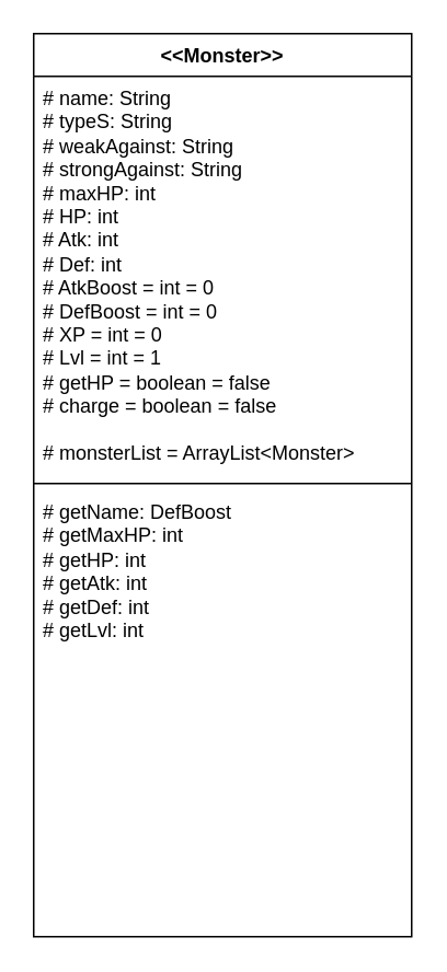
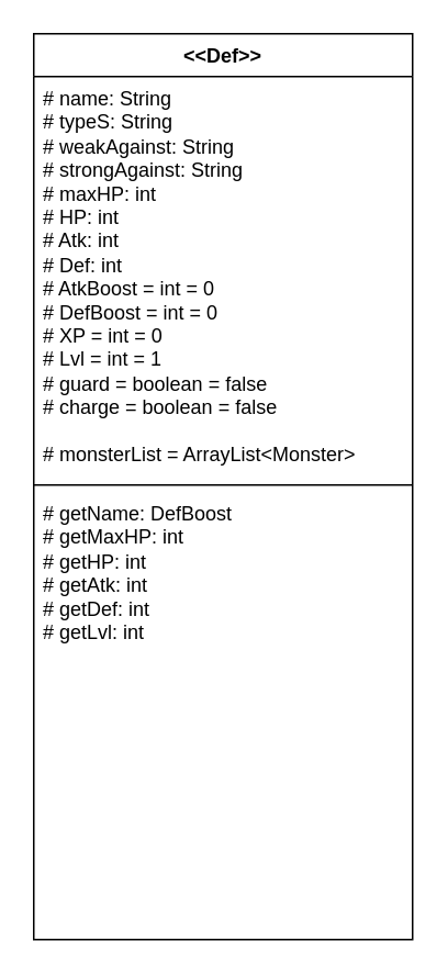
- <mxCell id="2" value="&amp;lt;&amp;lt;Monster&amp;gt;&amp;gt;" style="swimlane;fontStyle=1;align=center;verticalAlign=top;childLayout=stackLayout;horizontal=1;startSize=26;horizontalStack=0;resizeParent=1;resizeParentMax=0;resizeLast=0;collapsible=1;marginBottom=0;whiteSpace=wrap;html=1;" parent="1" vertex="1"><mxGeometry x="20" y="20" width="230" height="550" as="geometry" /></mxCell>
+ <mxCell id="2" value="&amp;lt;&amp;lt;Def&amp;gt;&amp;gt;" style="swimlane;fontStyle=1;align=center;verticalAlign=top;childLayout=stackLayout;horizontal=1;startSize=26;horizontalStack=0;resizeParent=1;resizeParentMax=0;resizeLast=0;collapsible=1;marginBottom=0;whiteSpace=wrap;html=1;" parent="1" vertex="1"><mxGeometry x="20" y="20" width="230" height="550" as="geometry" /></mxCell>
- <mxCell id="3" value="# name: String&lt;br&gt;# typeS: String&lt;br&gt;# weakAgainst: String&lt;br&gt;# strongAgainst: String&lt;br&gt;# maxHP: int&lt;br&gt;# HP: int&lt;br&gt;# Atk: int&lt;br&gt;# Def: int&lt;br&gt;# AtkBoost = int = 0&lt;br&gt;# DefBoost = int = 0&lt;br&gt;# XP = int = 0&lt;br&gt;# Lvl = int = 1&lt;br&gt;# getHP = boolean = false&lt;br&gt;# charge = boolean = false&lt;br&gt;&lt;br&gt;# monsterList = ArrayList&amp;lt;Monster&amp;gt;" style="text;strokeColor=none;fillColor=none;align=left;verticalAlign=top;spacingLeft=4;spacingRight=4;overflow=hidden;rotatable=0;points=[[0,0.5],[1,0.5]];portConstraint=eastwest;whiteSpace=wrap;html=1;" parent="2" vertex="1"><mxGeometry y="26" width="230" height="244" as="geometry" /></mxCell>
+ <mxCell id="3" value="# name: String&lt;br&gt;# typeS: String&lt;br&gt;# weakAgainst: String&lt;br&gt;# strongAgainst: String&lt;br&gt;# maxHP: int&lt;br&gt;# HP: int&lt;br&gt;# Atk: int&lt;br&gt;# Def: int&lt;br&gt;# AtkBoost = int = 0&lt;br&gt;# DefBoost = int = 0&lt;br&gt;# XP = int = 0&lt;br&gt;# Lvl = int = 1&lt;br&gt;# guard = boolean = false&lt;br&gt;# charge = boolean = false&lt;br&gt;&lt;br&gt;# monsterList = ArrayList&amp;lt;Monster&amp;gt;" style="text;strokeColor=none;fillColor=none;align=left;verticalAlign=top;spacingLeft=4;spacingRight=4;overflow=hidden;rotatable=0;points=[[0,0.5],[1,0.5]];portConstraint=eastwest;whiteSpace=wrap;html=1;" parent="2" vertex="1"><mxGeometry y="26" width="230" height="244" as="geometry" /></mxCell>
